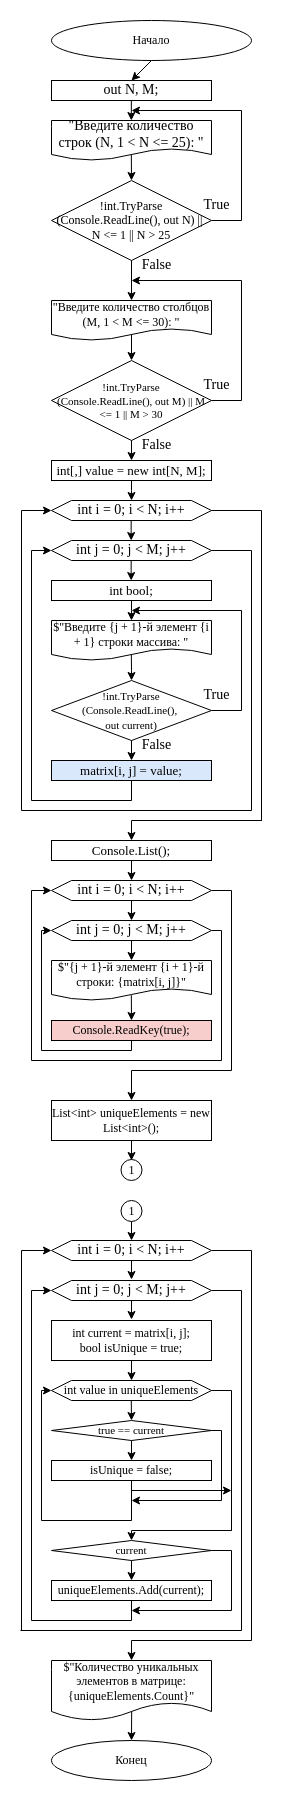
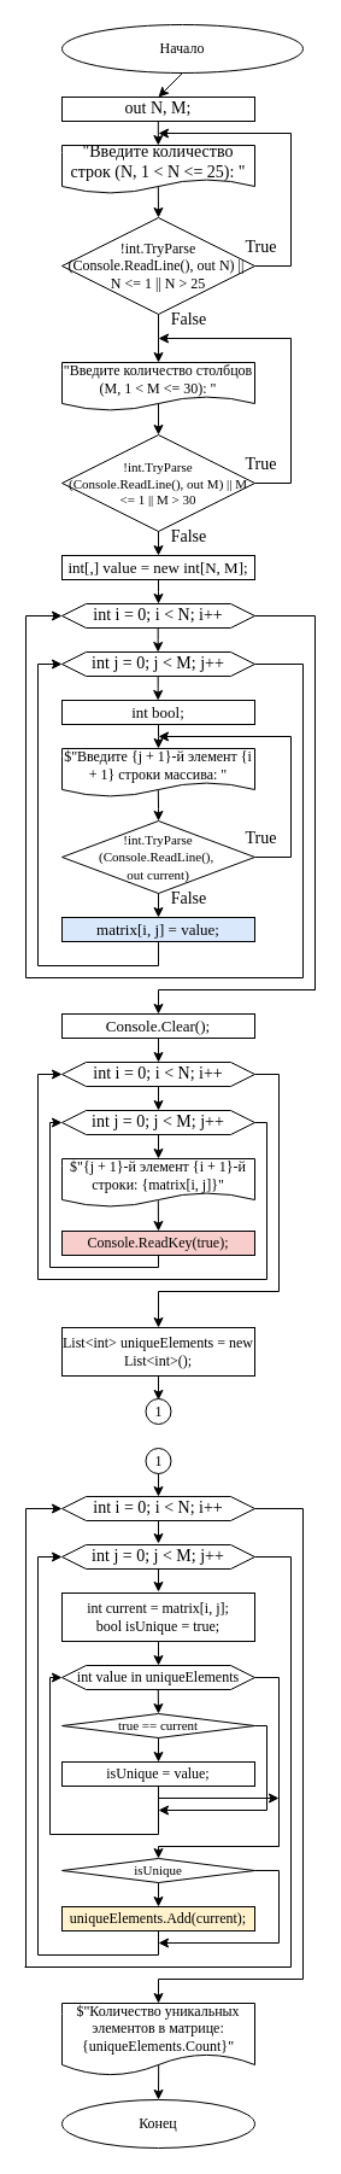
- <mxCell id="55" value="&lt;font face=&quot;Times New Roman&quot;&gt;&lt;span style=&quot;font-size: 13px;&quot;&gt;Console.List();&lt;/span&gt;&lt;/font&gt;" style="rounded=0;whiteSpace=wrap;html=1;" parent="1" vertex="1"><mxGeometry x="51" y="840" width="160" height="20" as="geometry" /></mxCell>
+ <mxCell id="55" value="&lt;font face=&quot;Times New Roman&quot;&gt;&lt;span style=&quot;font-size: 13px;&quot;&gt;Console.Clear();&lt;/span&gt;&lt;/font&gt;" style="rounded=0;whiteSpace=wrap;html=1;" parent="1" vertex="1"><mxGeometry x="51" y="840" width="160" height="20" as="geometry" /></mxCell>
- <mxCell id="92" value="&lt;font face=&quot;Times New Roman&quot;&gt;isUnique = false;&lt;/font&gt;" style="rounded=0;whiteSpace=wrap;html=1;" parent="1" vertex="1"><mxGeometry x="51" y="1460" width="160" height="20" as="geometry" /></mxCell>
+ <mxCell id="92" value="&lt;font face=&quot;Times New Roman&quot;&gt;isUnique = value;&lt;/font&gt;" style="rounded=0;whiteSpace=wrap;html=1;" parent="1" vertex="1"><mxGeometry x="51" y="1460" width="160" height="20" as="geometry" /></mxCell>
- <mxCell id="101" value="&lt;div&gt;&lt;font face=&quot;Times New Roman&quot;&gt;&lt;span style=&quot;font-size: 11px;&quot;&gt;current&lt;/span&gt;&lt;/font&gt;&lt;br&gt;&lt;/div&gt;" style="rhombus;whiteSpace=wrap;html=1;" parent="1" vertex="1"><mxGeometry x="51" y="1540" width="160" height="20" as="geometry" /></mxCell>
+ <mxCell id="101" value="&lt;div&gt;&lt;font face=&quot;Times New Roman&quot;&gt;&lt;span style=&quot;font-size: 11px;&quot;&gt;isUnique&lt;/span&gt;&lt;/font&gt;&lt;br&gt;&lt;/div&gt;" style="rhombus;whiteSpace=wrap;html=1;" parent="1" vertex="1"><mxGeometry x="51" y="1540" width="160" height="20" as="geometry" /></mxCell>
- <mxCell id="103" value="&lt;font face=&quot;Times New Roman&quot;&gt;uniqueElements.Add(current);&lt;/font&gt;" style="rounded=0;whiteSpace=wrap;html=1;" parent="1" vertex="1"><mxGeometry x="51" y="1580" width="160" height="20" as="geometry" /></mxCell>
+ <mxCell id="103" value="&lt;font face=&quot;Times New Roman&quot;&gt;uniqueElements.Add(current);&lt;/font&gt;" style="rounded=0;whiteSpace=wrap;html=1;fillColor=#fff2cc;" parent="1" vertex="1"><mxGeometry x="51" y="1580" width="160" height="20" as="geometry" /></mxCell>
